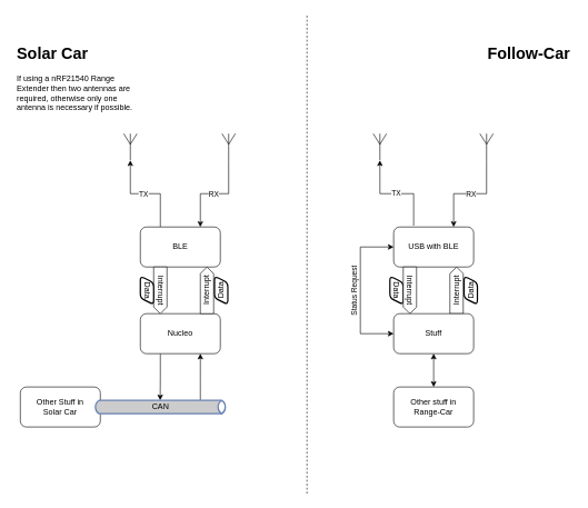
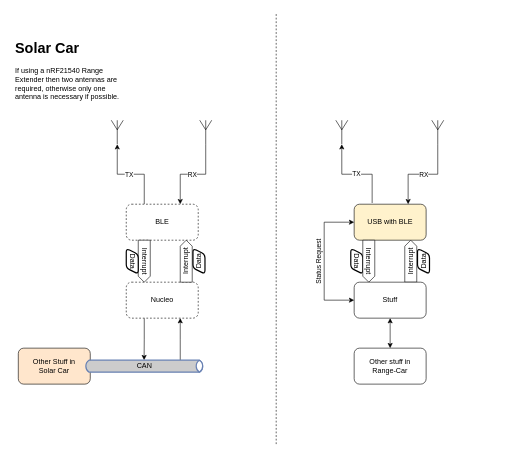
- <mxCell id="4" value="&lt;h1&gt;Follow-Car&lt;/h1&gt;" style="text;html=1;strokeColor=none;fillColor=none;spacing=5;spacingTop=-20;whiteSpace=wrap;overflow=hidden;rounded=0;align=right;" parent="1" vertex="1"><mxGeometry x="720" y="60" width="140" height="40" as="geometry" /></mxCell>
- <mxCell id="12" value="BLE" style="rounded=1;whiteSpace=wrap;html=1;align=center;" parent="1" vertex="1"><mxGeometry x="210" y="340" width="120" height="60" as="geometry" /></mxCell>
+ <mxCell id="12" value="BLE" style="rounded=1;whiteSpace=wrap;html=1;align=center;dashed=1;" parent="1" vertex="1"><mxGeometry x="210" y="340" width="120" height="60" as="geometry" /></mxCell>
- <mxCell id="27" value="USB with BLE" style="rounded=1;whiteSpace=wrap;html=1;fontColor=#000000;align=center;" parent="1" vertex="1"><mxGeometry x="590" y="340" width="120" height="60" as="geometry" /></mxCell>
+ <mxCell id="27" value="USB with BLE" style="rounded=1;whiteSpace=wrap;html=1;fontColor=#000000;align=center;fillColor=#fff2cc;" parent="1" vertex="1"><mxGeometry x="590" y="340" width="120" height="60" as="geometry" /></mxCell>
- <mxCell id="7" value="Nucleo" style="rounded=1;whiteSpace=wrap;html=1;align=center;" parent="1" vertex="1"><mxGeometry x="210" y="470" width="120" height="60" as="geometry" /></mxCell>
+ <mxCell id="7" value="Nucleo" style="rounded=1;whiteSpace=wrap;html=1;align=center;dashed=1;" parent="1" vertex="1"><mxGeometry x="210" y="470" width="120" height="60" as="geometry" /></mxCell>
- <mxCell id="5" value="Other Stuff in &lt;br&gt;Solar Car" style="rounded=1;whiteSpace=wrap;html=1;align=center;" parent="1" vertex="1"><mxGeometry x="30" y="580" width="120" height="60" as="geometry" /></mxCell>
+ <mxCell id="5" value="Other Stuff in &lt;br&gt;Solar Car" style="rounded=1;whiteSpace=wrap;html=1;align=center;fillColor=#ffe6cc;" parent="1" vertex="1"><mxGeometry x="30" y="580" width="120" height="60" as="geometry" /></mxCell>
